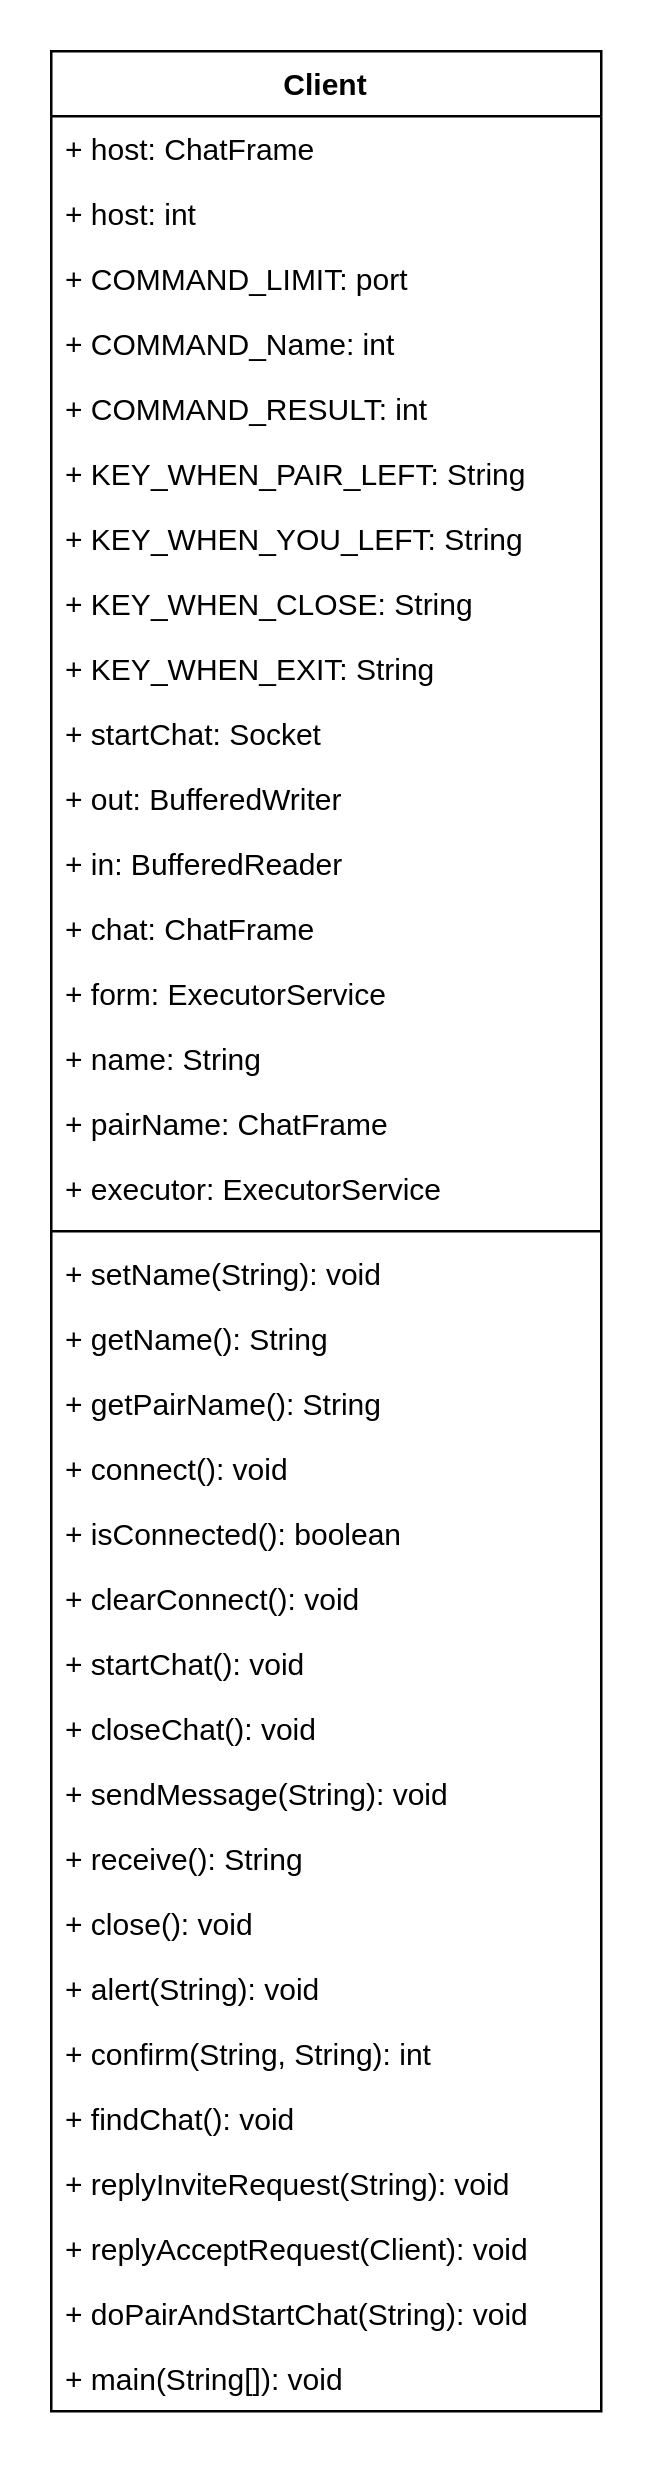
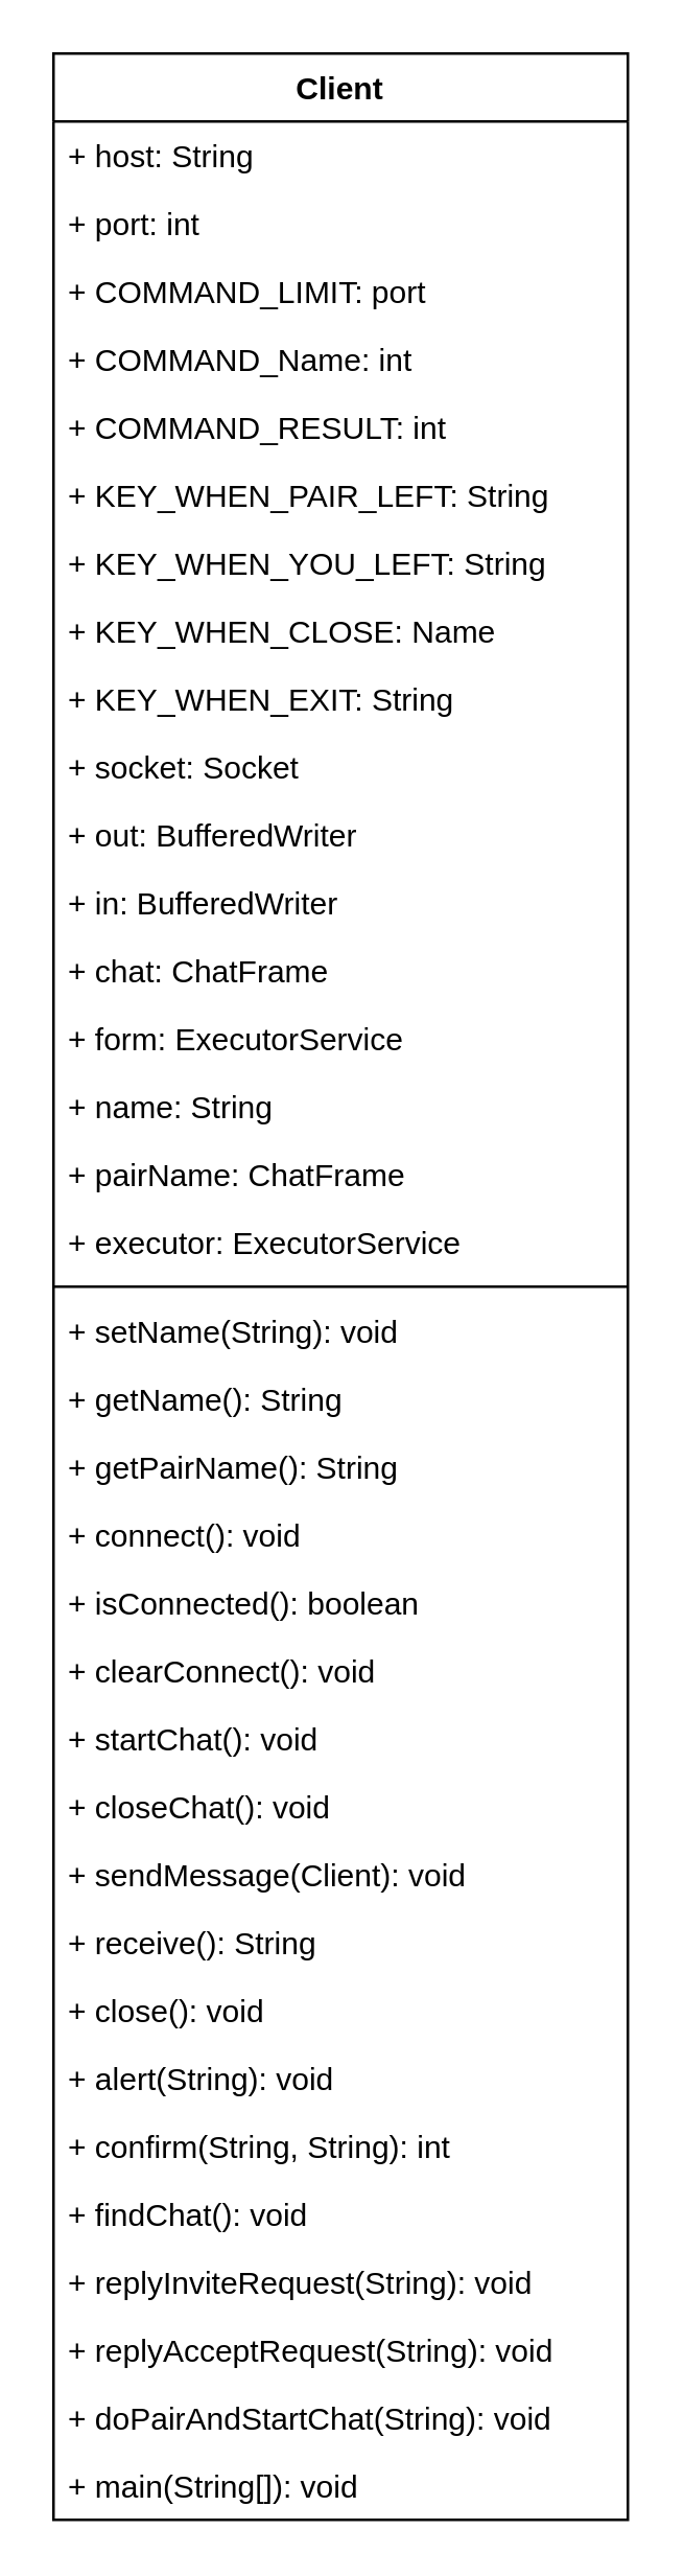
- <mxCell id="3" value="+ host: ChatFrame" style="text;strokeColor=none;fillColor=none;align=left;verticalAlign=top;spacingLeft=4;spacingRight=4;overflow=hidden;rotatable=0;points=[[0,0.5],[1,0.5]];portConstraint=eastwest;" vertex="1" parent="2"><mxGeometry y="26" width="220" height="26" as="geometry" /></mxCell>
+ <mxCell id="3" value="+ host: String" style="text;strokeColor=none;fillColor=none;align=left;verticalAlign=top;spacingLeft=4;spacingRight=4;overflow=hidden;rotatable=0;points=[[0,0.5],[1,0.5]];portConstraint=eastwest;" vertex="1" parent="2"><mxGeometry y="26" width="220" height="26" as="geometry" /></mxCell>
- <mxCell id="4" value="+ host: int" style="text;strokeColor=none;fillColor=none;align=left;verticalAlign=top;spacingLeft=4;spacingRight=4;overflow=hidden;rotatable=0;points=[[0,0.5],[1,0.5]];portConstraint=eastwest;" vertex="1" parent="2"><mxGeometry y="52" width="220" height="26" as="geometry" /></mxCell>
+ <mxCell id="4" value="+ port: int" style="text;strokeColor=none;fillColor=none;align=left;verticalAlign=top;spacingLeft=4;spacingRight=4;overflow=hidden;rotatable=0;points=[[0,0.5],[1,0.5]];portConstraint=eastwest;" vertex="1" parent="2"><mxGeometry y="52" width="220" height="26" as="geometry" /></mxCell>
- <mxCell id="10" value="+ KEY_WHEN_CLOSE: String" style="text;strokeColor=none;fillColor=none;align=left;verticalAlign=top;spacingLeft=4;spacingRight=4;overflow=hidden;rotatable=0;points=[[0,0.5],[1,0.5]];portConstraint=eastwest;" vertex="1" parent="2"><mxGeometry y="208" width="220" height="26" as="geometry" /></mxCell>
+ <mxCell id="10" value="+ KEY_WHEN_CLOSE: Name" style="text;strokeColor=none;fillColor=none;align=left;verticalAlign=top;spacingLeft=4;spacingRight=4;overflow=hidden;rotatable=0;points=[[0,0.5],[1,0.5]];portConstraint=eastwest;" vertex="1" parent="2"><mxGeometry y="208" width="220" height="26" as="geometry" /></mxCell>
- <mxCell id="12" value="+ startChat: Socket" style="text;strokeColor=none;fillColor=none;align=left;verticalAlign=top;spacingLeft=4;spacingRight=4;overflow=hidden;rotatable=0;points=[[0,0.5],[1,0.5]];portConstraint=eastwest;" vertex="1" parent="2"><mxGeometry y="260" width="220" height="26" as="geometry" /></mxCell>
+ <mxCell id="12" value="+ socket: Socket" style="text;strokeColor=none;fillColor=none;align=left;verticalAlign=top;spacingLeft=4;spacingRight=4;overflow=hidden;rotatable=0;points=[[0,0.5],[1,0.5]];portConstraint=eastwest;" vertex="1" parent="2"><mxGeometry y="260" width="220" height="26" as="geometry" /></mxCell>
- <mxCell id="14" value="+ in: BufferedReader" style="text;strokeColor=none;fillColor=none;align=left;verticalAlign=top;spacingLeft=4;spacingRight=4;overflow=hidden;rotatable=0;points=[[0,0.5],[1,0.5]];portConstraint=eastwest;" vertex="1" parent="2"><mxGeometry y="312" width="220" height="26" as="geometry" /></mxCell>
+ <mxCell id="14" value="+ in: BufferedWriter" style="text;strokeColor=none;fillColor=none;align=left;verticalAlign=top;spacingLeft=4;spacingRight=4;overflow=hidden;rotatable=0;points=[[0,0.5],[1,0.5]];portConstraint=eastwest;" vertex="1" parent="2"><mxGeometry y="312" width="220" height="26" as="geometry" /></mxCell>
- <mxCell id="29" value="+ sendMessage(String): void" style="text;strokeColor=none;fillColor=none;align=left;verticalAlign=top;spacingLeft=4;spacingRight=4;overflow=hidden;rotatable=0;points=[[0,0.5],[1,0.5]];portConstraint=eastwest;" vertex="1" parent="2"><mxGeometry y="684" width="220" height="26" as="geometry" /></mxCell>
+ <mxCell id="29" value="+ sendMessage(Client): void" style="text;strokeColor=none;fillColor=none;align=left;verticalAlign=top;spacingLeft=4;spacingRight=4;overflow=hidden;rotatable=0;points=[[0,0.5],[1,0.5]];portConstraint=eastwest;" vertex="1" parent="2"><mxGeometry y="684" width="220" height="26" as="geometry" /></mxCell>
- <mxCell id="36" value="+ replyAcceptRequest(Client): void" style="text;strokeColor=none;fillColor=none;align=left;verticalAlign=top;spacingLeft=4;spacingRight=4;overflow=hidden;rotatable=0;points=[[0,0.5],[1,0.5]];portConstraint=eastwest;" vertex="1" parent="2"><mxGeometry y="866" width="220" height="26" as="geometry" /></mxCell>
+ <mxCell id="36" value="+ replyAcceptRequest(String): void" style="text;strokeColor=none;fillColor=none;align=left;verticalAlign=top;spacingLeft=4;spacingRight=4;overflow=hidden;rotatable=0;points=[[0,0.5],[1,0.5]];portConstraint=eastwest;" vertex="1" parent="2"><mxGeometry y="866" width="220" height="26" as="geometry" /></mxCell>
